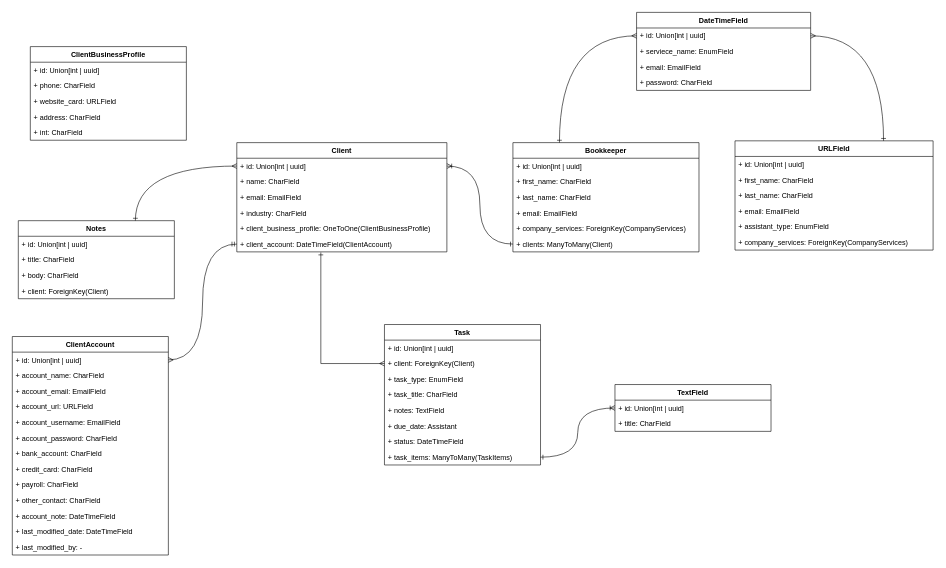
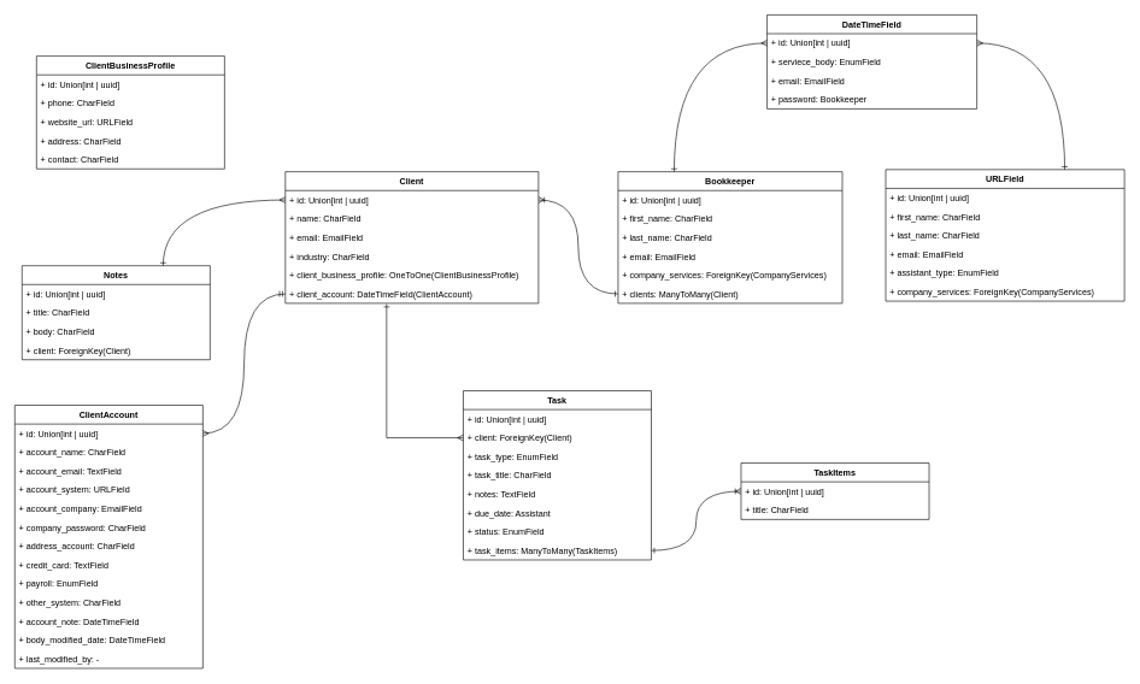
- <mxCell id="39" value="+ serviece_name: EnumField" style="text;strokeColor=none;fillColor=none;align=left;verticalAlign=top;spacingLeft=4;spacingRight=4;overflow=hidden;rotatable=0;points=[[0,0.5],[1,0.5]];portConstraint=eastwest;" parent="37" vertex="1"><mxGeometry y="52" width="290" height="26" as="geometry" /></mxCell>
+ <mxCell id="39" value="+ serviece_body: EnumField" style="text;strokeColor=none;fillColor=none;align=left;verticalAlign=top;spacingLeft=4;spacingRight=4;overflow=hidden;rotatable=0;points=[[0,0.5],[1,0.5]];portConstraint=eastwest;" parent="37" vertex="1"><mxGeometry y="52" width="290" height="26" as="geometry" /></mxCell>
- <mxCell id="41" value="+ password: CharField" style="text;strokeColor=none;fillColor=none;align=left;verticalAlign=top;spacingLeft=4;spacingRight=4;overflow=hidden;rotatable=0;points=[[0,0.5],[1,0.5]];portConstraint=eastwest;" parent="37" vertex="1"><mxGeometry y="104" width="290" height="26" as="geometry" /></mxCell>
+ <mxCell id="41" value="+ password: Bookkeeper" style="text;strokeColor=none;fillColor=none;align=left;verticalAlign=top;spacingLeft=4;spacingRight=4;overflow=hidden;rotatable=0;points=[[0,0.5],[1,0.5]];portConstraint=eastwest;" parent="37" vertex="1"><mxGeometry y="104" width="290" height="26" as="geometry" /></mxCell>
- <mxCell id="5" value="+ website_card: URLField" style="text;strokeColor=none;fillColor=none;align=left;verticalAlign=top;spacingLeft=4;spacingRight=4;overflow=hidden;rotatable=0;points=[[0,0.5],[1,0.5]];portConstraint=eastwest;" parent="2" vertex="1"><mxGeometry y="78" width="260" height="26" as="geometry" /></mxCell>
+ <mxCell id="5" value="+ website_url: URLField" style="text;strokeColor=none;fillColor=none;align=left;verticalAlign=top;spacingLeft=4;spacingRight=4;overflow=hidden;rotatable=0;points=[[0,0.5],[1,0.5]];portConstraint=eastwest;" parent="2" vertex="1"><mxGeometry y="78" width="260" height="26" as="geometry" /></mxCell>
- <mxCell id="7" value="+ int: CharField" style="text;strokeColor=none;fillColor=none;align=left;verticalAlign=top;spacingLeft=4;spacingRight=4;overflow=hidden;rotatable=0;points=[[0,0.5],[1,0.5]];portConstraint=eastwest;" parent="2" vertex="1"><mxGeometry y="130" width="260" height="26" as="geometry" /></mxCell>
+ <mxCell id="7" value="+ contact: CharField" style="text;strokeColor=none;fillColor=none;align=left;verticalAlign=top;spacingLeft=4;spacingRight=4;overflow=hidden;rotatable=0;points=[[0,0.5],[1,0.5]];portConstraint=eastwest;" parent="2" vertex="1"><mxGeometry y="130" width="260" height="26" as="geometry" /></mxCell>
- <mxCell id="18" value="+ account_email: EmailField" style="text;strokeColor=none;fillColor=none;align=left;verticalAlign=top;spacingLeft=4;spacingRight=4;overflow=hidden;rotatable=0;points=[[0,0.5],[1,0.5]];portConstraint=eastwest;" parent="15" vertex="1"><mxGeometry y="78" width="260" height="26" as="geometry" /></mxCell>
+ <mxCell id="18" value="+ account_email: TextField" style="text;strokeColor=none;fillColor=none;align=left;verticalAlign=top;spacingLeft=4;spacingRight=4;overflow=hidden;rotatable=0;points=[[0,0.5],[1,0.5]];portConstraint=eastwest;" parent="15" vertex="1"><mxGeometry y="78" width="260" height="26" as="geometry" /></mxCell>
- <mxCell id="59" value="TextField" style="swimlane;fontStyle=1;childLayout=stackLayout;horizontal=1;startSize=26;fillColor=none;horizontalStack=0;resizeParent=1;resizeParentMax=0;resizeLast=0;collapsible=1;marginBottom=0;" parent="1" vertex="1"><mxGeometry x="1024" y="640" width="260" height="78" as="geometry" /></mxCell>
+ <mxCell id="59" value="TaskItems" style="swimlane;fontStyle=1;childLayout=stackLayout;horizontal=1;startSize=26;fillColor=none;horizontalStack=0;resizeParent=1;resizeParentMax=0;resizeLast=0;collapsible=1;marginBottom=0;" parent="1" vertex="1"><mxGeometry x="1024" y="640" width="260" height="78" as="geometry" /></mxCell>
- <mxCell id="19" value="+ account_url: URLField" style="text;strokeColor=none;fillColor=none;align=left;verticalAlign=top;spacingLeft=4;spacingRight=4;overflow=hidden;rotatable=0;points=[[0,0.5],[1,0.5]];portConstraint=eastwest;" parent="15" vertex="1"><mxGeometry y="104" width="260" height="26" as="geometry" /></mxCell>
+ <mxCell id="19" value="+ account_system: URLField" style="text;strokeColor=none;fillColor=none;align=left;verticalAlign=top;spacingLeft=4;spacingRight=4;overflow=hidden;rotatable=0;points=[[0,0.5],[1,0.5]];portConstraint=eastwest;" parent="15" vertex="1"><mxGeometry y="104" width="260" height="26" as="geometry" /></mxCell>
- <mxCell id="20" value="+ account_username: EmailField" style="text;strokeColor=none;fillColor=none;align=left;verticalAlign=top;spacingLeft=4;spacingRight=4;overflow=hidden;rotatable=0;points=[[0,0.5],[1,0.5]];portConstraint=eastwest;" parent="15" vertex="1"><mxGeometry y="130" width="260" height="26" as="geometry" /></mxCell>
+ <mxCell id="20" value="+ account_company: EmailField" style="text;strokeColor=none;fillColor=none;align=left;verticalAlign=top;spacingLeft=4;spacingRight=4;overflow=hidden;rotatable=0;points=[[0,0.5],[1,0.5]];portConstraint=eastwest;" parent="15" vertex="1"><mxGeometry y="130" width="260" height="26" as="geometry" /></mxCell>
- <mxCell id="21" value="+ account_password: CharField" style="text;strokeColor=none;fillColor=none;align=left;verticalAlign=top;spacingLeft=4;spacingRight=4;overflow=hidden;rotatable=0;points=[[0,0.5],[1,0.5]];portConstraint=eastwest;" parent="15" vertex="1"><mxGeometry y="156" width="260" height="26" as="geometry" /></mxCell>
+ <mxCell id="21" value="+ company_password: CharField" style="text;strokeColor=none;fillColor=none;align=left;verticalAlign=top;spacingLeft=4;spacingRight=4;overflow=hidden;rotatable=0;points=[[0,0.5],[1,0.5]];portConstraint=eastwest;" parent="15" vertex="1"><mxGeometry y="156" width="260" height="26" as="geometry" /></mxCell>
- <mxCell id="57" value="+ status: DateTimeField" style="text;strokeColor=none;fillColor=none;align=left;verticalAlign=top;spacingLeft=4;spacingRight=4;overflow=hidden;rotatable=0;points=[[0,0.5],[1,0.5]];portConstraint=eastwest;" parent="50" vertex="1"><mxGeometry y="182" width="260" height="26" as="geometry" /></mxCell>
+ <mxCell id="57" value="+ status: EnumField" style="text;strokeColor=none;fillColor=none;align=left;verticalAlign=top;spacingLeft=4;spacingRight=4;overflow=hidden;rotatable=0;points=[[0,0.5],[1,0.5]];portConstraint=eastwest;" parent="50" vertex="1"><mxGeometry y="182" width="260" height="26" as="geometry" /></mxCell>
- <mxCell id="22" value="+ bank_account: CharField" style="text;strokeColor=none;fillColor=none;align=left;verticalAlign=top;spacingLeft=4;spacingRight=4;overflow=hidden;rotatable=0;points=[[0,0.5],[1,0.5]];portConstraint=eastwest;" parent="15" vertex="1"><mxGeometry y="182" width="260" height="26" as="geometry" /></mxCell>
+ <mxCell id="22" value="+ address_account: CharField" style="text;strokeColor=none;fillColor=none;align=left;verticalAlign=top;spacingLeft=4;spacingRight=4;overflow=hidden;rotatable=0;points=[[0,0.5],[1,0.5]];portConstraint=eastwest;" parent="15" vertex="1"><mxGeometry y="182" width="260" height="26" as="geometry" /></mxCell>
- <mxCell id="23" value="+ credit_card: CharField" style="text;strokeColor=none;fillColor=none;align=left;verticalAlign=top;spacingLeft=4;spacingRight=4;overflow=hidden;rotatable=0;points=[[0,0.5],[1,0.5]];portConstraint=eastwest;" parent="15" vertex="1"><mxGeometry y="208" width="260" height="26" as="geometry" /></mxCell>
+ <mxCell id="23" value="+ credit_card: TextField" style="text;strokeColor=none;fillColor=none;align=left;verticalAlign=top;spacingLeft=4;spacingRight=4;overflow=hidden;rotatable=0;points=[[0,0.5],[1,0.5]];portConstraint=eastwest;" parent="15" vertex="1"><mxGeometry y="208" width="260" height="26" as="geometry" /></mxCell>
- <mxCell id="24" value="+ payroll: CharField" style="text;strokeColor=none;fillColor=none;align=left;verticalAlign=top;spacingLeft=4;spacingRight=4;overflow=hidden;rotatable=0;points=[[0,0.5],[1,0.5]];portConstraint=eastwest;" parent="15" vertex="1"><mxGeometry y="234" width="260" height="26" as="geometry" /></mxCell>
+ <mxCell id="24" value="+ payroll: EnumField" style="text;strokeColor=none;fillColor=none;align=left;verticalAlign=top;spacingLeft=4;spacingRight=4;overflow=hidden;rotatable=0;points=[[0,0.5],[1,0.5]];portConstraint=eastwest;" parent="15" vertex="1"><mxGeometry y="234" width="260" height="26" as="geometry" /></mxCell>
- <mxCell id="25" value="+ other_contact: CharField" style="text;strokeColor=none;fillColor=none;align=left;verticalAlign=top;spacingLeft=4;spacingRight=4;overflow=hidden;rotatable=0;points=[[0,0.5],[1,0.5]];portConstraint=eastwest;" parent="15" vertex="1"><mxGeometry y="260" width="260" height="26" as="geometry" /></mxCell>
+ <mxCell id="25" value="+ other_system: CharField" style="text;strokeColor=none;fillColor=none;align=left;verticalAlign=top;spacingLeft=4;spacingRight=4;overflow=hidden;rotatable=0;points=[[0,0.5],[1,0.5]];portConstraint=eastwest;" parent="15" vertex="1"><mxGeometry y="260" width="260" height="26" as="geometry" /></mxCell>
- <mxCell id="27" value="+ last_modified_date: DateTimeField" style="text;strokeColor=none;fillColor=none;align=left;verticalAlign=top;spacingLeft=4;spacingRight=4;overflow=hidden;rotatable=0;points=[[0,0.5],[1,0.5]];portConstraint=eastwest;" parent="15" vertex="1"><mxGeometry y="312" width="260" height="26" as="geometry" /></mxCell>
+ <mxCell id="27" value="+ body_modified_date: DateTimeField" style="text;strokeColor=none;fillColor=none;align=left;verticalAlign=top;spacingLeft=4;spacingRight=4;overflow=hidden;rotatable=0;points=[[0,0.5],[1,0.5]];portConstraint=eastwest;" parent="15" vertex="1"><mxGeometry y="312" width="260" height="26" as="geometry" /></mxCell>
